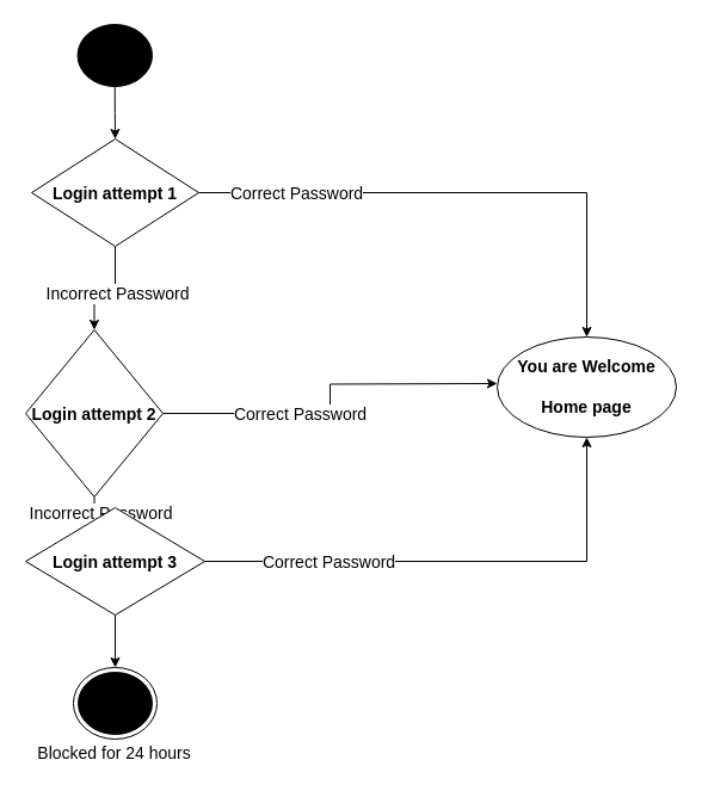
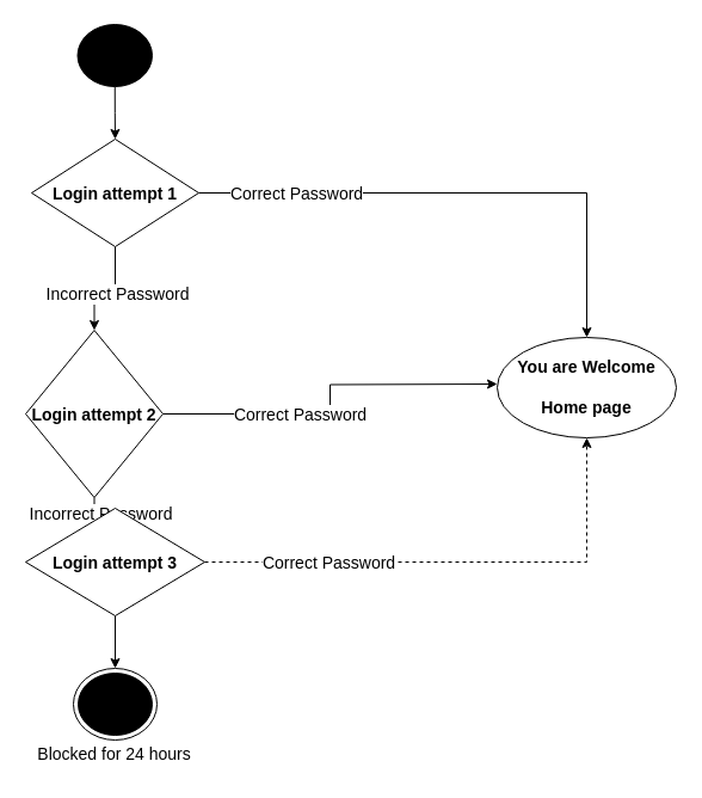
- <mxCell id="15" style="edgeStyle=orthogonalEdgeStyle;rounded=0;orthogonalLoop=1;jettySize=auto;html=1;entryX=0.5;entryY=1;entryDx=0;entryDy=0;fontSize=14;" edge="1" parent="1" source="18" target="9"><mxGeometry relative="1" as="geometry" /></mxCell>
+ <mxCell id="15" style="edgeStyle=orthogonalEdgeStyle;rounded=0;orthogonalLoop=1;jettySize=auto;html=1;entryX=0.5;entryY=1;entryDx=0;entryDy=0;fontSize=14;dashed=1;" edge="1" parent="1" source="18" target="9"><mxGeometry relative="1" as="geometry" /></mxCell>
